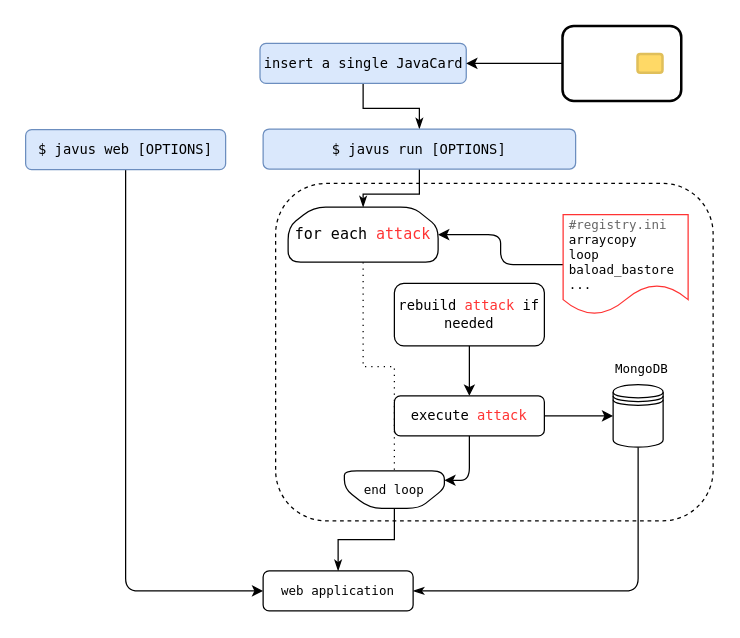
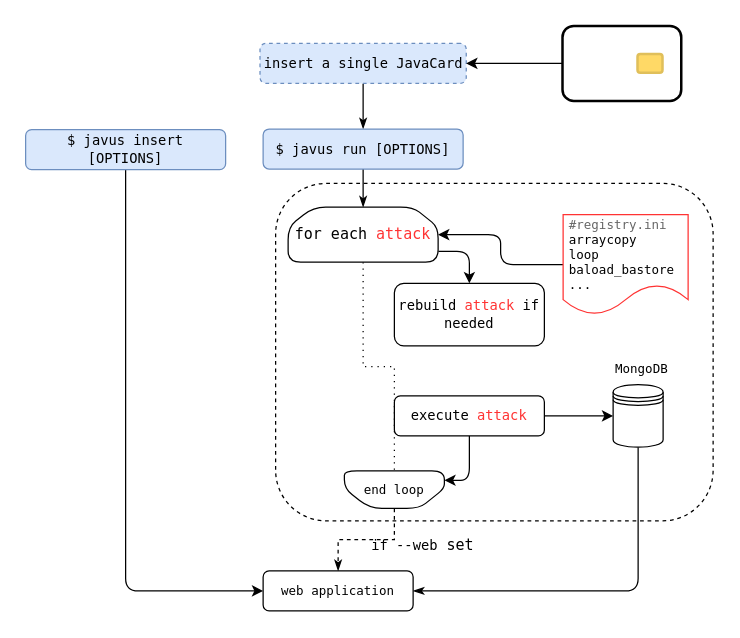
- <mxCell id="13" value="&lt;div&gt;insert a single JavaCard&lt;/div&gt;" style="rounded=1;whiteSpace=wrap;html=1;shadow=0;glass=0;comic=0;strokeColor=#6c8ebf;strokeWidth=1;fillColor=#dae8fc;fontFamily=monospace;fontSize=11;align=center;flipH=1;" parent="1" vertex="1"><mxGeometry x="207.5" y="34" width="165" height="32" as="geometry" /></mxCell>
+ <mxCell id="13" value="&lt;div&gt;insert a single JavaCard&lt;/div&gt;" style="rounded=1;whiteSpace=wrap;html=1;shadow=0;glass=0;comic=0;strokeColor=#6c8ebf;strokeWidth=1;fillColor=#dae8fc;fontFamily=monospace;fontSize=11;align=center;flipH=1;dashed=1;" parent="1" vertex="1"><mxGeometry x="207.5" y="34" width="165" height="32" as="geometry" /></mxCell>
- <mxCell id="28" value="&lt;div&gt;&lt;font&gt;$ javus web [OPTIONS]&lt;/font&gt;&lt;/div&gt;" style="rounded=1;whiteSpace=wrap;html=1;shadow=0;glass=0;comic=0;strokeWidth=1;fontFamily=monospace;fontSize=11;align=center;fillColor=#dae8fc;strokeColor=#6c8ebf;flipH=1;" parent="1" vertex="1"><mxGeometry x="20" y="103" width="160" height="32" as="geometry" /></mxCell>
+ <mxCell id="28" value="&lt;div&gt;&lt;font&gt;$ javus insert [OPTIONS]&lt;/font&gt;&lt;/div&gt;" style="rounded=1;whiteSpace=wrap;html=1;shadow=0;glass=0;comic=0;strokeWidth=1;fontFamily=monospace;fontSize=11;align=center;fillColor=#dae8fc;strokeColor=#6c8ebf;flipH=1;" parent="1" vertex="1"><mxGeometry x="20" y="103" width="160" height="32" as="geometry" /></mxCell>
- <mxCell id="7" value="&lt;font&gt;$ javus run [OPTIONS]&lt;/font&gt;" style="rounded=1;whiteSpace=wrap;html=1;shadow=0;glass=0;comic=0;strokeWidth=1;fontFamily=monospace;fontSize=11;align=center;fillColor=#dae8fc;strokeColor=#6c8ebf;flipH=1;" parent="1" vertex="1"><mxGeometry x="210" y="102.5" width="250" height="32" as="geometry" /></mxCell>
+ <mxCell id="7" value="&lt;font&gt;$ javus run [OPTIONS]&lt;/font&gt;" style="rounded=1;whiteSpace=wrap;html=1;shadow=0;glass=0;comic=0;strokeWidth=1;fontFamily=monospace;fontSize=11;align=center;fillColor=#dae8fc;strokeColor=#6c8ebf;flipH=1;" parent="1" vertex="1"><mxGeometry x="210" y="102.5" width="160" height="32" as="geometry" /></mxCell>
+ <mxCell id="21" style="edgeStyle=orthogonalEdgeStyle;rounded=1;orthogonalLoop=1;jettySize=auto;html=1;entryX=0.5;entryY=0;entryDx=0;entryDy=0;endArrow=classic;endFill=1;exitX=-0.002;exitY=0.803;exitDx=0;exitDy=0;exitPerimeter=0;fontFamily=monospace;" parent="1" source="22" target="4" edge="1"><mxGeometry relative="1" as="geometry" /></mxCell>
- <mxCell id="3" style="edgeStyle=orthogonalEdgeStyle;rounded=0;orthogonalLoop=1;jettySize=auto;html=1;entryX=0.5;entryY=0;entryDx=0;entryDy=0;fontFamily=monospace;fontSize=11;" parent="1" source="4" target="15" edge="1"><mxGeometry relative="1" as="geometry" /></mxCell>
- <mxCell id="23" style="edgeStyle=orthogonalEdgeStyle;rounded=0;orthogonalLoop=1;jettySize=auto;html=1;entryX=0.5;entryY=0;entryDx=0;entryDy=0;endArrow=classicThin;endFill=1;fontFamily=monospace;fontSize=10;dashed=0;" parent="1" source="24" target="25" edge="1"><mxGeometry relative="1" as="geometry" /></mxCell>
+ <mxCell id="23" style="edgeStyle=orthogonalEdgeStyle;rounded=0;orthogonalLoop=1;jettySize=auto;html=1;entryX=0.5;entryY=0;entryDx=0;entryDy=0;endArrow=classicThin;endFill=1;fontFamily=monospace;fontSize=10;dashed=1;" parent="1" source="24" target="25" edge="1"><mxGeometry relative="1" as="geometry" /></mxCell>
+ <mxCell id="29" value="&lt;font style=&quot;font-size: 11px&quot;&gt;if --web&lt;/font&gt; set" style="text;html=1;resizable=0;points=[];autosize=1;align=left;verticalAlign=top;spacingTop=-4;fontFamily=monospace;" parent="1" vertex="1"><mxGeometry x="295" y="426" width="90" height="20" as="geometry" /></mxCell>
